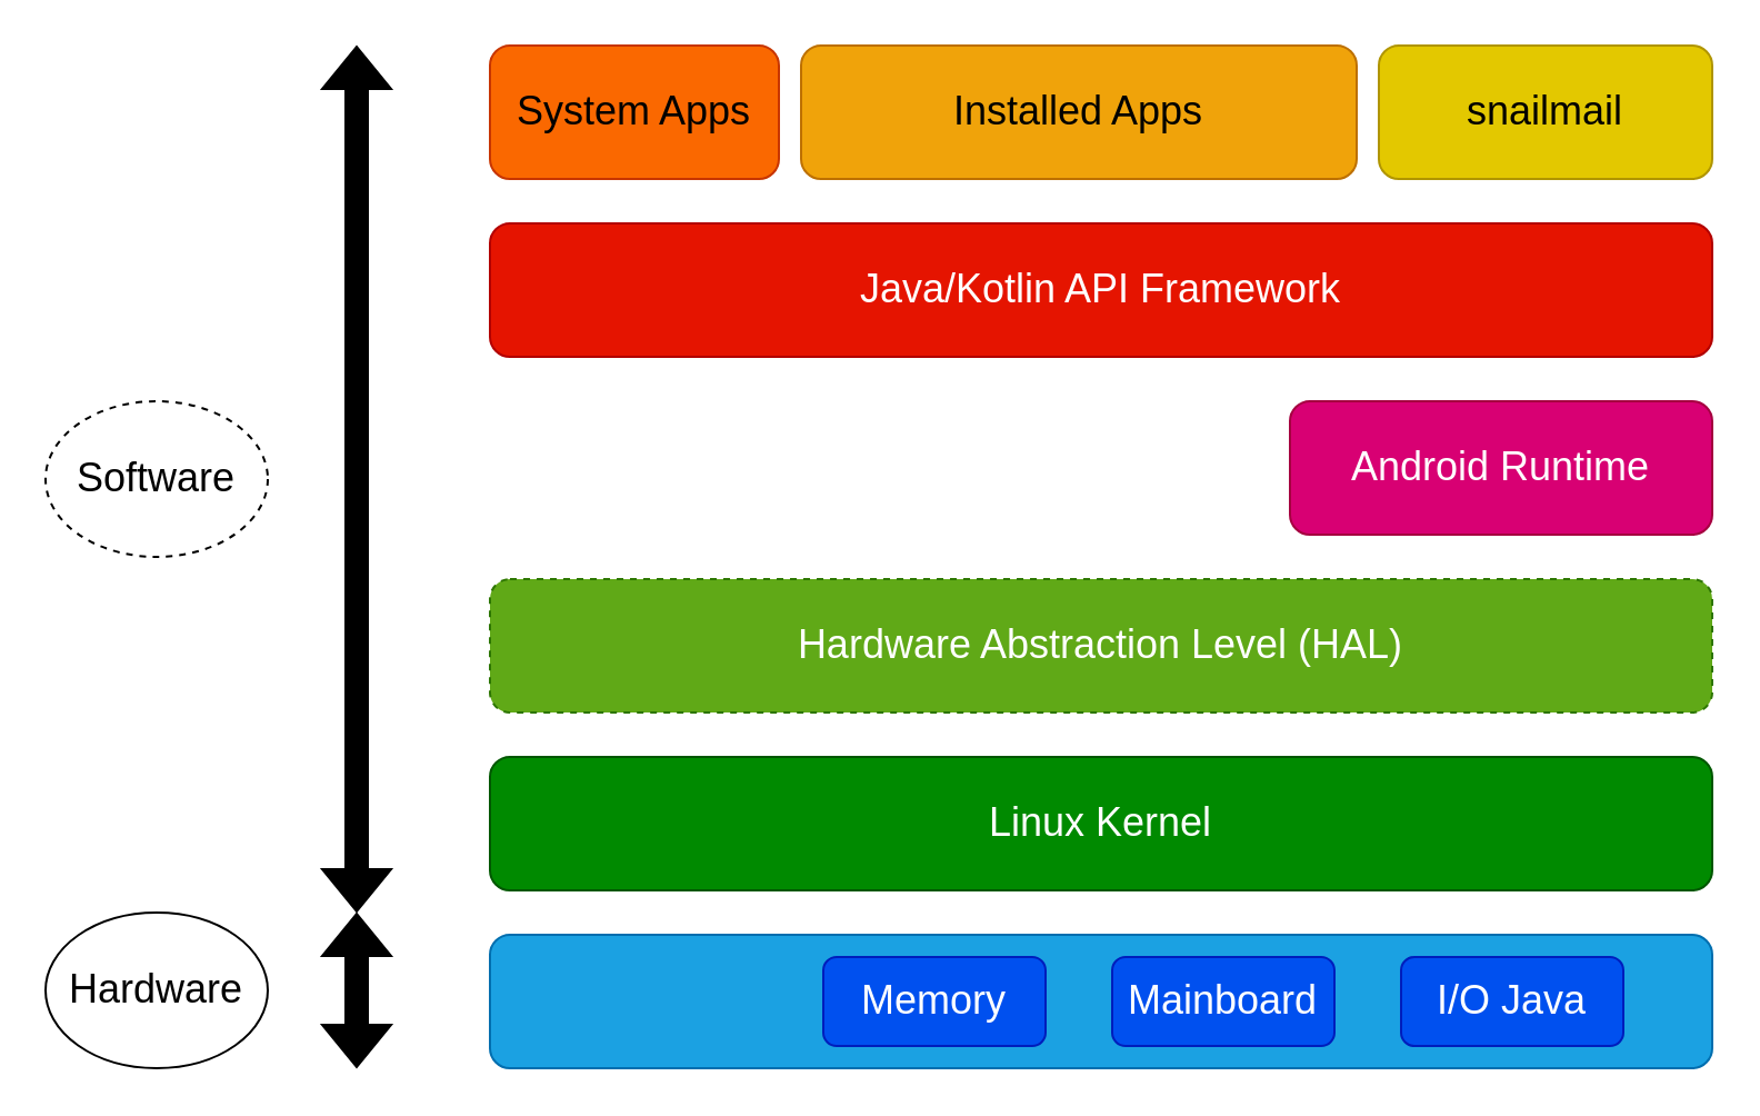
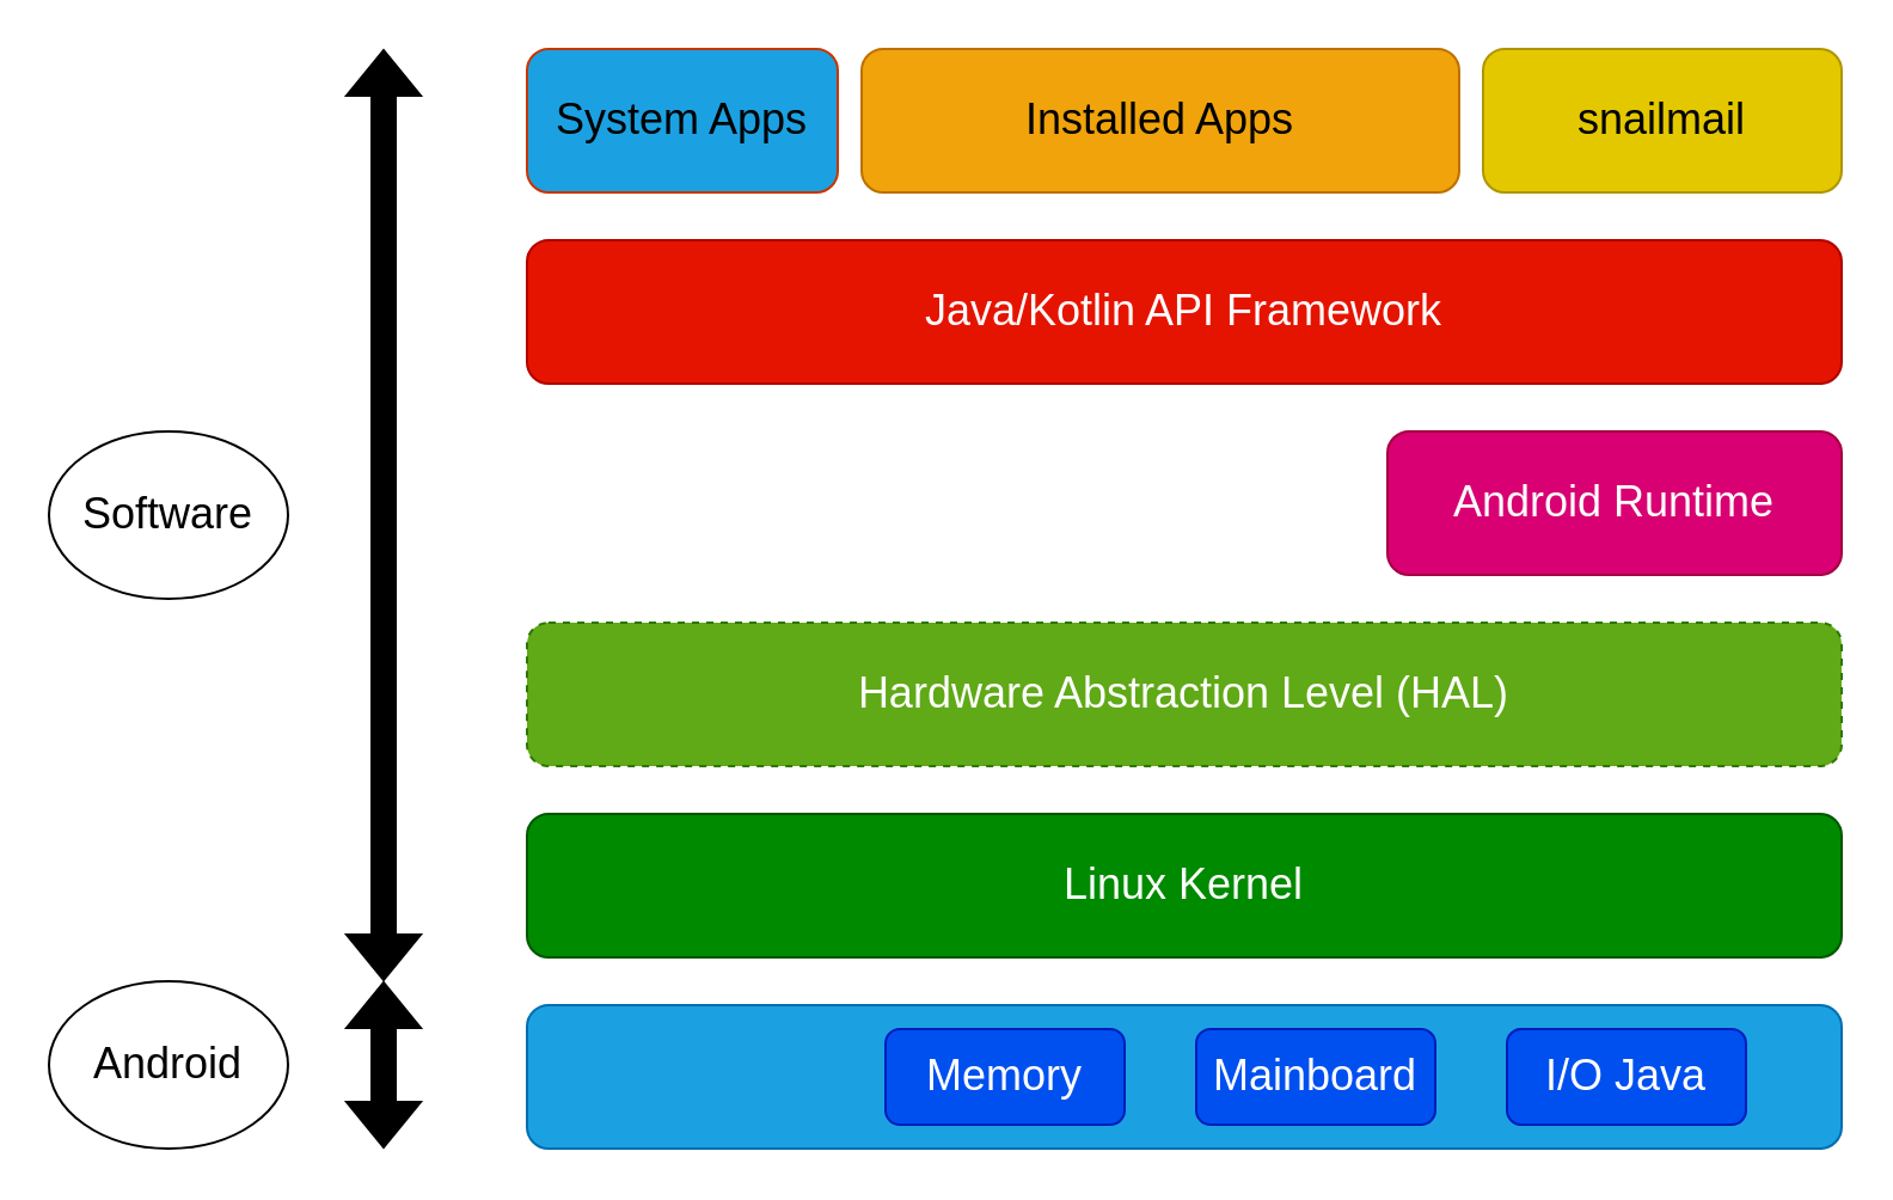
- <mxCell id="10" value="System Apps" style="rounded=1;whiteSpace=wrap;html=1;fontSize=18;fillColor=#fa6800;strokeColor=#C73500;fontColor=#000000;" vertex="1" parent="1"><mxGeometry x="220" y="20" width="130" height="60" as="geometry" /></mxCell>
+ <mxCell id="10" value="System Apps" style="rounded=1;whiteSpace=wrap;html=1;fontSize=18;fillColor=#1ba1e2;strokeColor=#C73500;fontColor=#000000;" vertex="1" parent="1"><mxGeometry x="220" y="20" width="130" height="60" as="geometry" /></mxCell>
- <mxCell id="16" value="Software" style="ellipse;whiteSpace=wrap;html=1;fontSize=18;gradientColor=none;dashed=1;" vertex="1" parent="1"><mxGeometry x="20" y="180" width="100" height="70" as="geometry" /></mxCell>
+ <mxCell id="16" value="Software" style="ellipse;whiteSpace=wrap;html=1;fontSize=18;gradientColor=none;" vertex="1" parent="1"><mxGeometry x="20" y="180" width="100" height="70" as="geometry" /></mxCell>
- <mxCell id="15" value="Hardware" style="ellipse;whiteSpace=wrap;html=1;fontSize=18;gradientColor=none;" vertex="1" parent="1"><mxGeometry x="20" y="410" width="100" height="70" as="geometry" /></mxCell>
+ <mxCell id="15" value="Android" style="ellipse;whiteSpace=wrap;html=1;fontSize=18;gradientColor=none;" vertex="1" parent="1"><mxGeometry x="20" y="410" width="100" height="70" as="geometry" /></mxCell>
